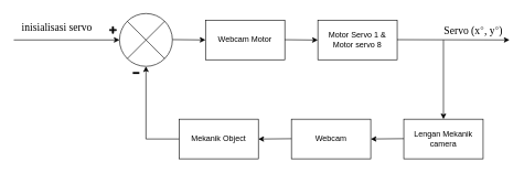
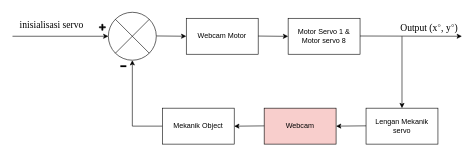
- <mxCell id="19" value="&lt;font size=&quot;3&quot; face=&quot;Times New Roman&quot;&gt;Servo (x&lt;/font&gt;&lt;span style=&quot;color: rgb(84, 84, 84); font-family: Helvetica, &amp;quot;Nimbus Sans L&amp;quot;, Arial, &amp;quot;Liberation Sans&amp;quot;, sans-serif; font-size: 16px; text-align: start; background-color: rgb(255, 255, 255);&quot;&gt;°&lt;/span&gt;&lt;font size=&quot;3&quot; face=&quot;Times New Roman&quot;&gt;, y&lt;/font&gt;&lt;span style=&quot;color: rgb(84, 84, 84); font-family: Helvetica, &amp;quot;Nimbus Sans L&amp;quot;, Arial, &amp;quot;Liberation Sans&amp;quot;, sans-serif; font-size: 16px; text-align: start; background-color: rgb(255, 255, 255);&quot;&gt;°&lt;/span&gt;&lt;font size=&quot;3&quot; face=&quot;Times New Roman&quot;&gt;)&lt;/font&gt;" style="text;html=1;resizable=0;autosize=1;align=center;verticalAlign=middle;points=[];fillColor=none;strokeColor=none;rounded=0;fontSize=9;" vertex="1" parent="1"><mxGeometry x="660" y="35" width="110" height="20" as="geometry" /></mxCell>
+ <mxCell id="19" value="&lt;font size=&quot;3&quot; face=&quot;Times New Roman&quot;&gt;Output (x&lt;/font&gt;&lt;span style=&quot;color: rgb(84, 84, 84); font-family: Helvetica, &amp;quot;Nimbus Sans L&amp;quot;, Arial, &amp;quot;Liberation Sans&amp;quot;, sans-serif; font-size: 16px; text-align: start; background-color: rgb(255, 255, 255);&quot;&gt;°&lt;/span&gt;&lt;font size=&quot;3&quot; face=&quot;Times New Roman&quot;&gt;, y&lt;/font&gt;&lt;span style=&quot;color: rgb(84, 84, 84); font-family: Helvetica, &amp;quot;Nimbus Sans L&amp;quot;, Arial, &amp;quot;Liberation Sans&amp;quot;, sans-serif; font-size: 16px; text-align: start; background-color: rgb(255, 255, 255);&quot;&gt;°&lt;/span&gt;&lt;font size=&quot;3&quot; face=&quot;Times New Roman&quot;&gt;)&lt;/font&gt;" style="text;html=1;resizable=0;autosize=1;align=center;verticalAlign=middle;points=[];fillColor=none;strokeColor=none;rounded=0;fontSize=9;" vertex="1" parent="1"><mxGeometry x="660" y="35" width="110" height="20" as="geometry" /></mxCell>
- <mxCell id="8" value="Webcam" style="rounded=0;whiteSpace=wrap;html=1;" vertex="1" parent="1"><mxGeometry x="440" y="180" width="120" height="60" as="geometry" /></mxCell>
+ <mxCell id="8" value="Webcam" style="rounded=0;whiteSpace=wrap;html=1;fillColor=#f8cecc;" vertex="1" parent="1"><mxGeometry x="440" y="180" width="120" height="60" as="geometry" /></mxCell>
- <mxCell id="10" value="Lengan Mekanik camera" style="rounded=0;whiteSpace=wrap;html=1;" vertex="1" parent="1"><mxGeometry x="610" y="180" width="120" height="60" as="geometry" /></mxCell>
+ <mxCell id="10" value="Lengan Mekanik servo" style="rounded=0;whiteSpace=wrap;html=1;" vertex="1" parent="1"><mxGeometry x="610" y="180" width="120" height="60" as="geometry" /></mxCell>
